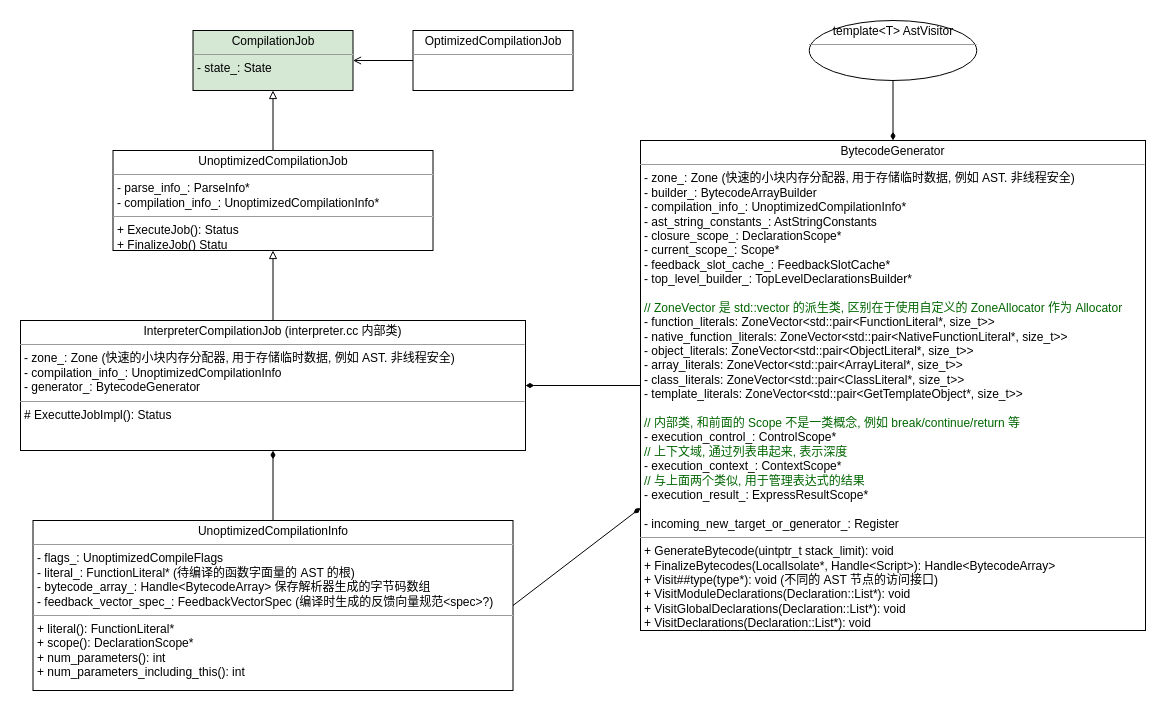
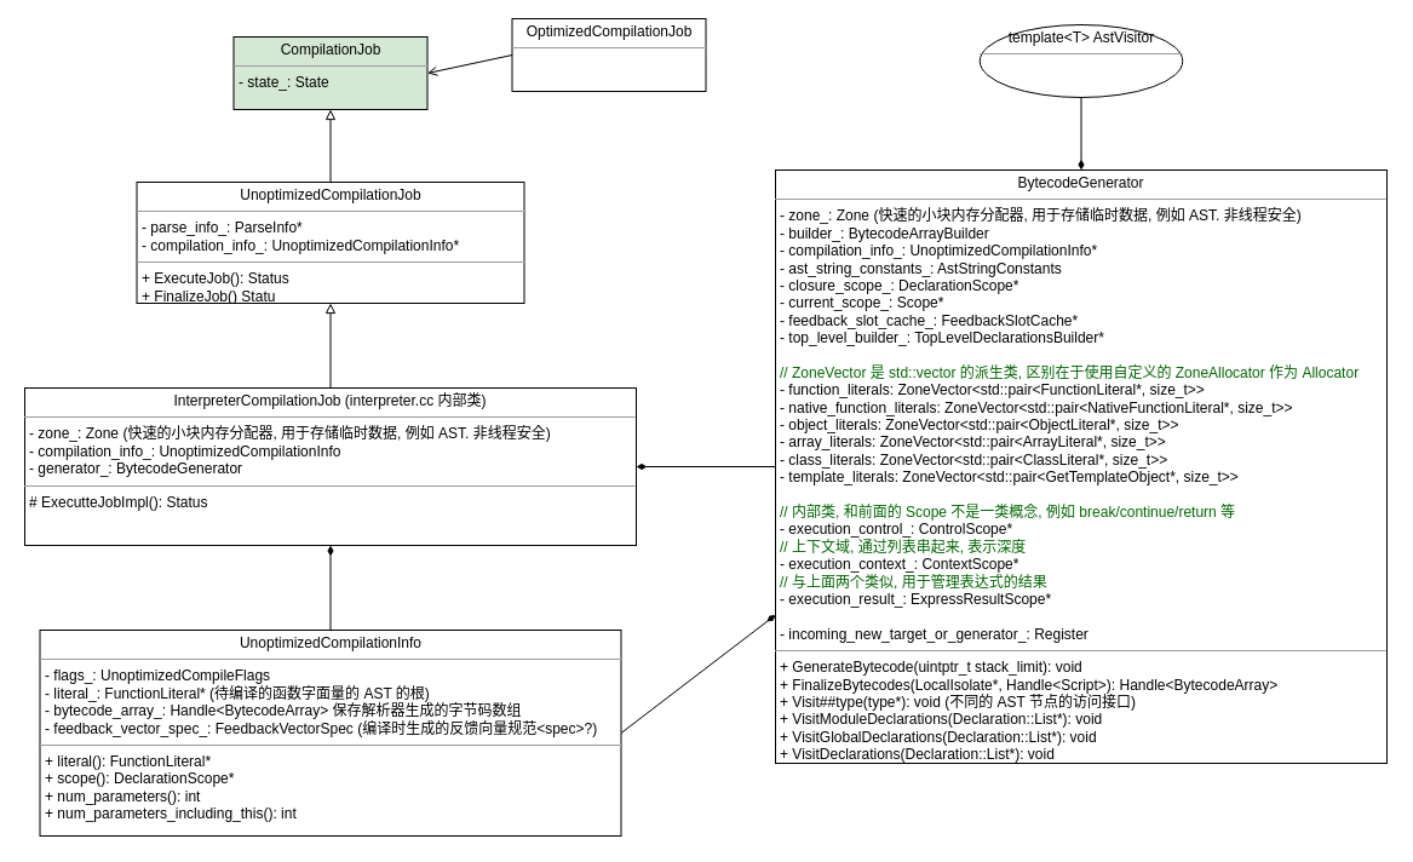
- <mxCell id="9" value="&lt;p style=&quot;margin: 0px ; margin-top: 4px ; text-align: center&quot;&gt;OptimizedCompilationJob&lt;br&gt;&lt;/p&gt;&lt;hr size=&quot;1&quot;&gt;&lt;p style=&quot;margin: 0px ; margin-left: 4px&quot;&gt;&lt;/p&gt;&lt;p style=&quot;margin: 0px ; margin-left: 4px&quot;&gt;&lt;br&gt;&lt;/p&gt;" style="verticalAlign=top;align=left;overflow=fill;fontSize=12;fontFamily=Helvetica;html=1;" vertex="1" parent="1"><mxGeometry x="412.5" y="30" width="160" height="60" as="geometry" /></mxCell>
+ <mxCell id="9" value="&lt;p style=&quot;margin: 0px ; margin-top: 4px ; text-align: center&quot;&gt;OptimizedCompilationJob&lt;br&gt;&lt;/p&gt;&lt;hr size=&quot;1&quot;&gt;&lt;p style=&quot;margin: 0px ; margin-left: 4px&quot;&gt;&lt;/p&gt;&lt;p style=&quot;margin: 0px ; margin-left: 4px&quot;&gt;&lt;br&gt;&lt;/p&gt;" style="verticalAlign=top;align=left;overflow=fill;fontSize=12;fontFamily=Helvetica;html=1;" vertex="1" parent="1"><mxGeometry x="422.5" y="15" width="160" height="60" as="geometry" /></mxCell>
